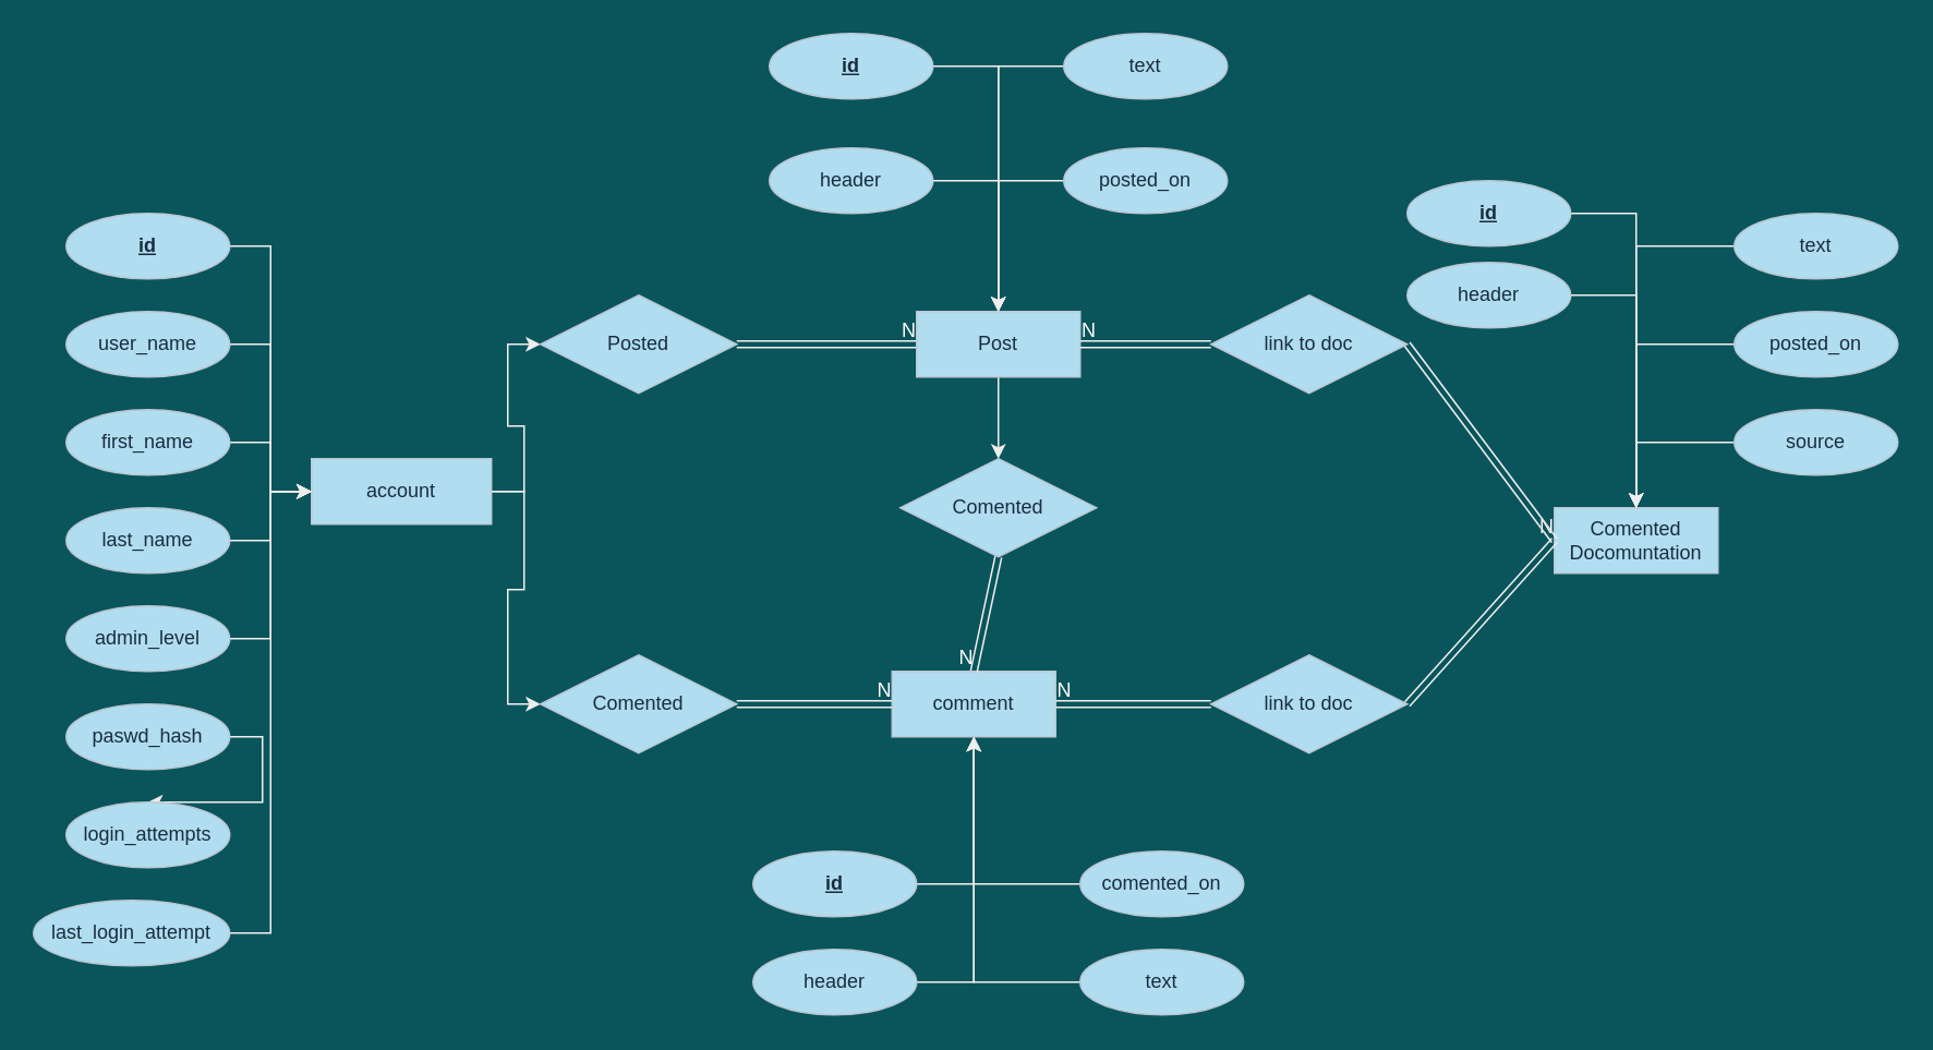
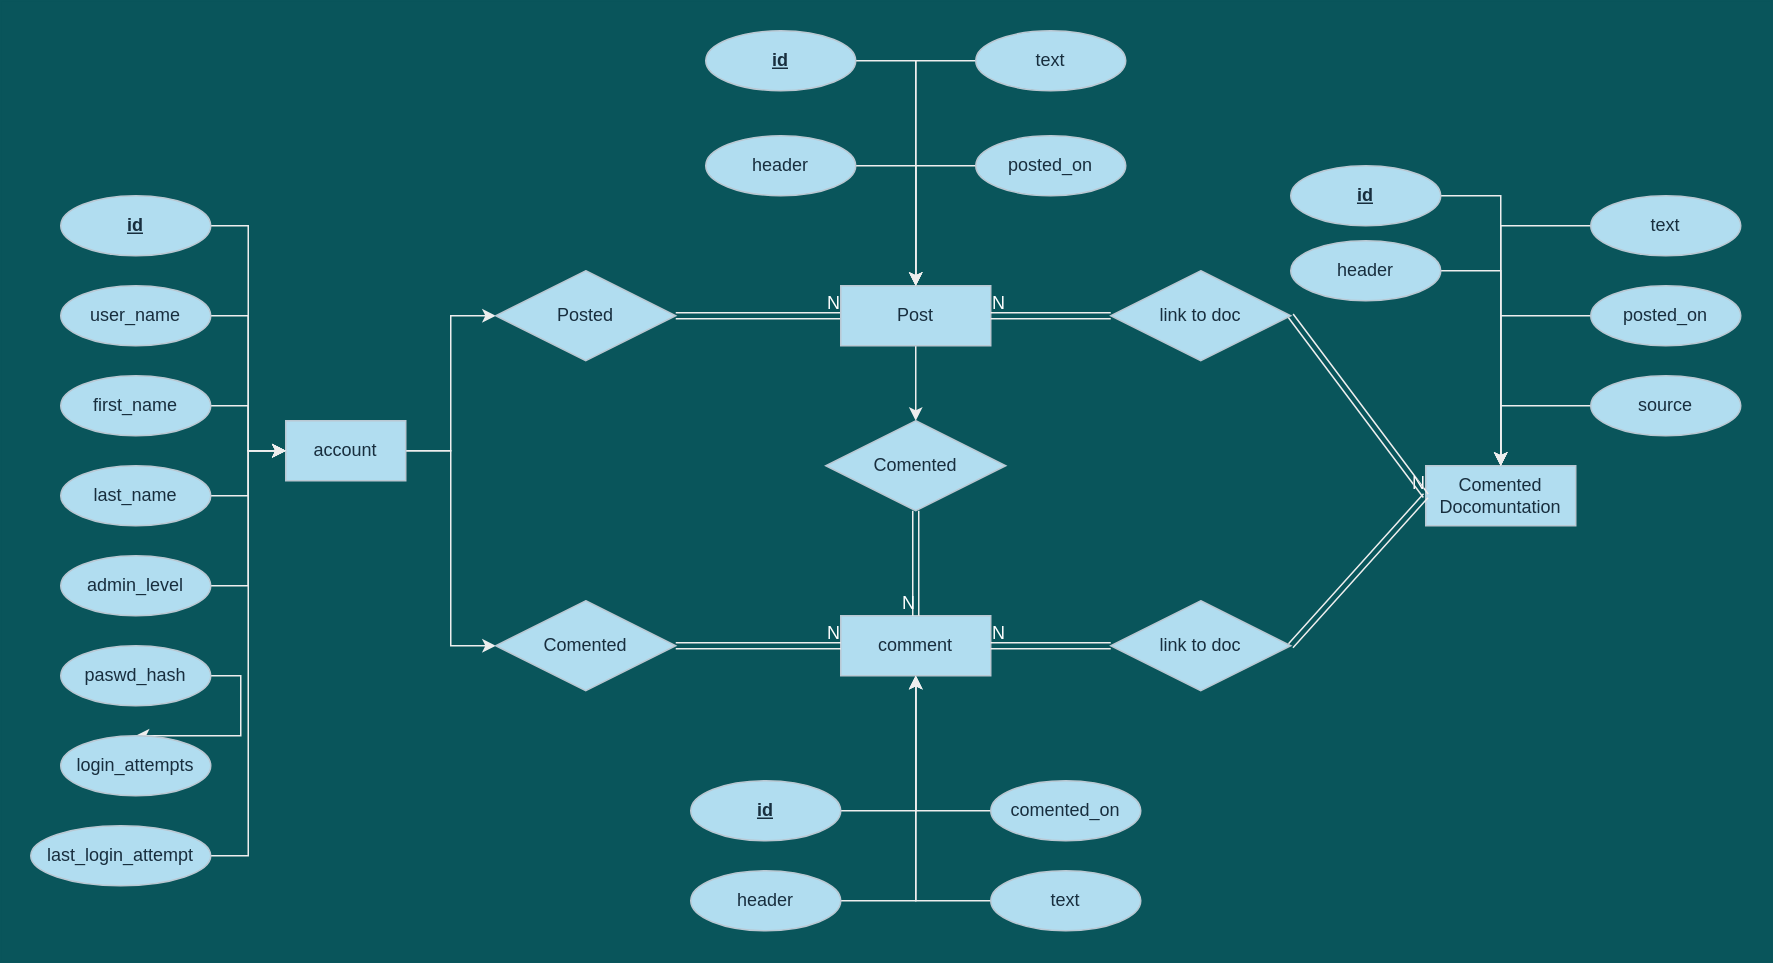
- <mxCell id="4" value="account" style="rounded=0;whiteSpace=wrap;html=1;fillColor=#B1DDF0;strokeColor=#BAC8D3;fontColor=#182E3E;" vertex="1" parent="1"><mxGeometry x="190" y="280" width="110" height="40" as="geometry" /></mxCell>
+ <mxCell id="4" value="account" style="rounded=0;whiteSpace=wrap;html=1;fillColor=#B1DDF0;strokeColor=#BAC8D3;fontColor=#182E3E;" vertex="1" parent="1"><mxGeometry x="190" y="280" width="80" height="40" as="geometry" /></mxCell>
- <mxCell id="27" value="comment" style="whiteSpace=wrap;html=1;align=center;fillColor=#B1DDF0;strokeColor=#BAC8D3;fontColor=#182E3E;" vertex="1" parent="1"><mxGeometry x="545" y="410" width="100" height="40" as="geometry" /></mxCell>
+ <mxCell id="27" value="comment" style="whiteSpace=wrap;html=1;align=center;fillColor=#B1DDF0;strokeColor=#BAC8D3;fontColor=#182E3E;" vertex="1" parent="1"><mxGeometry x="560" y="410" width="100" height="40" as="geometry" /></mxCell>
